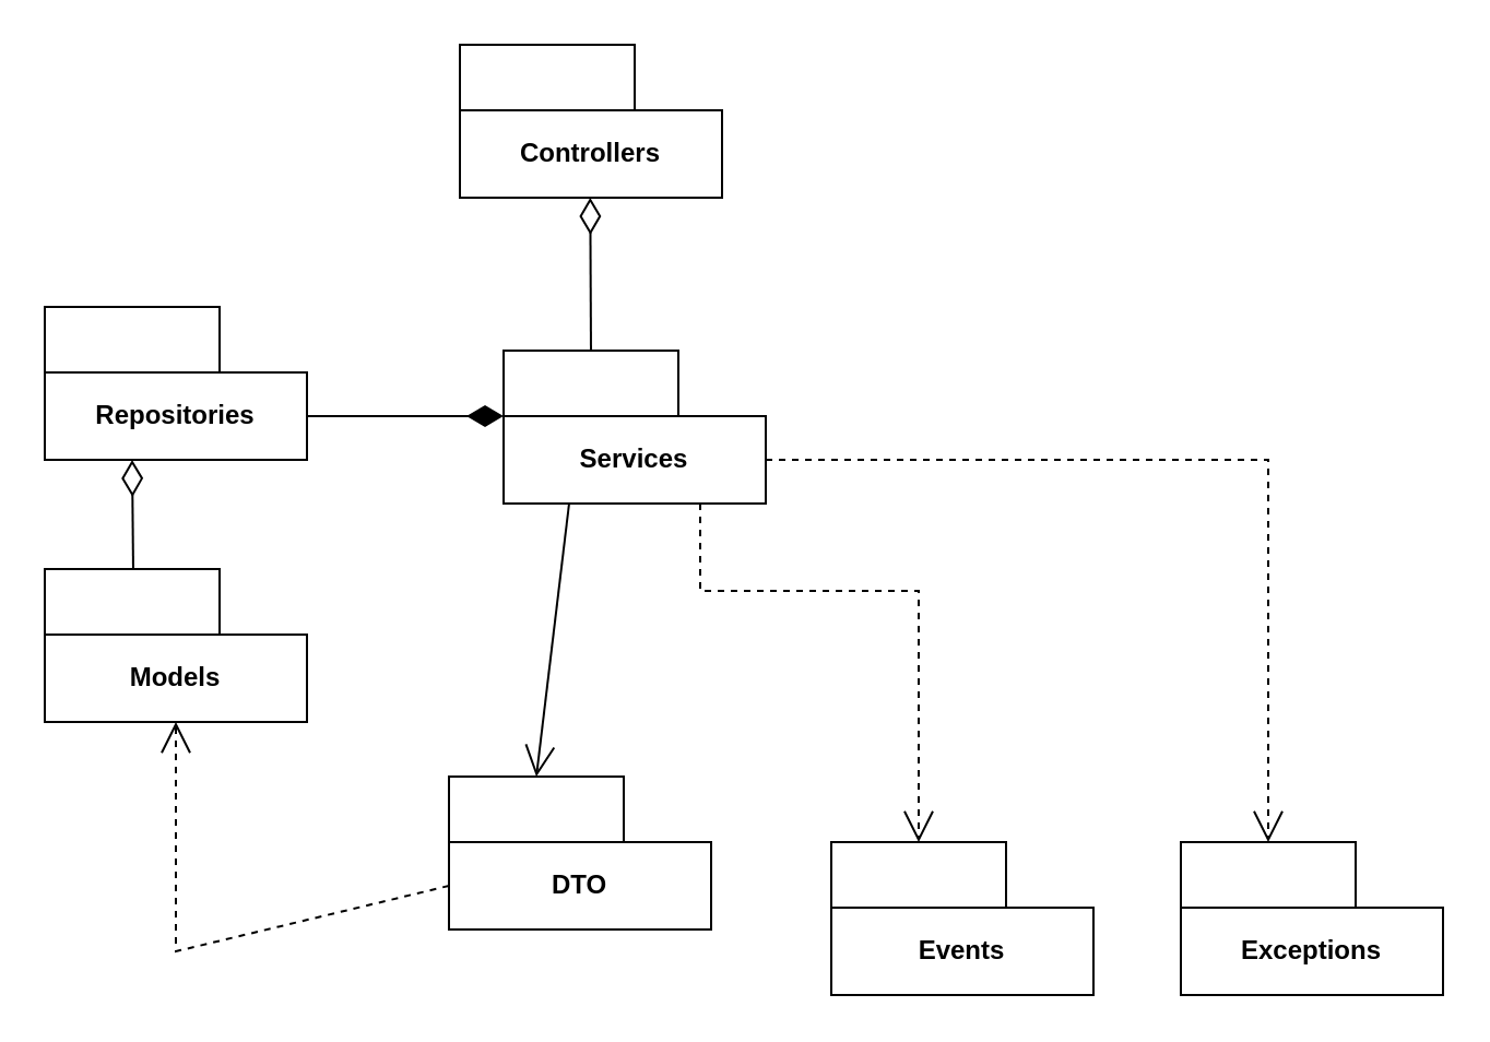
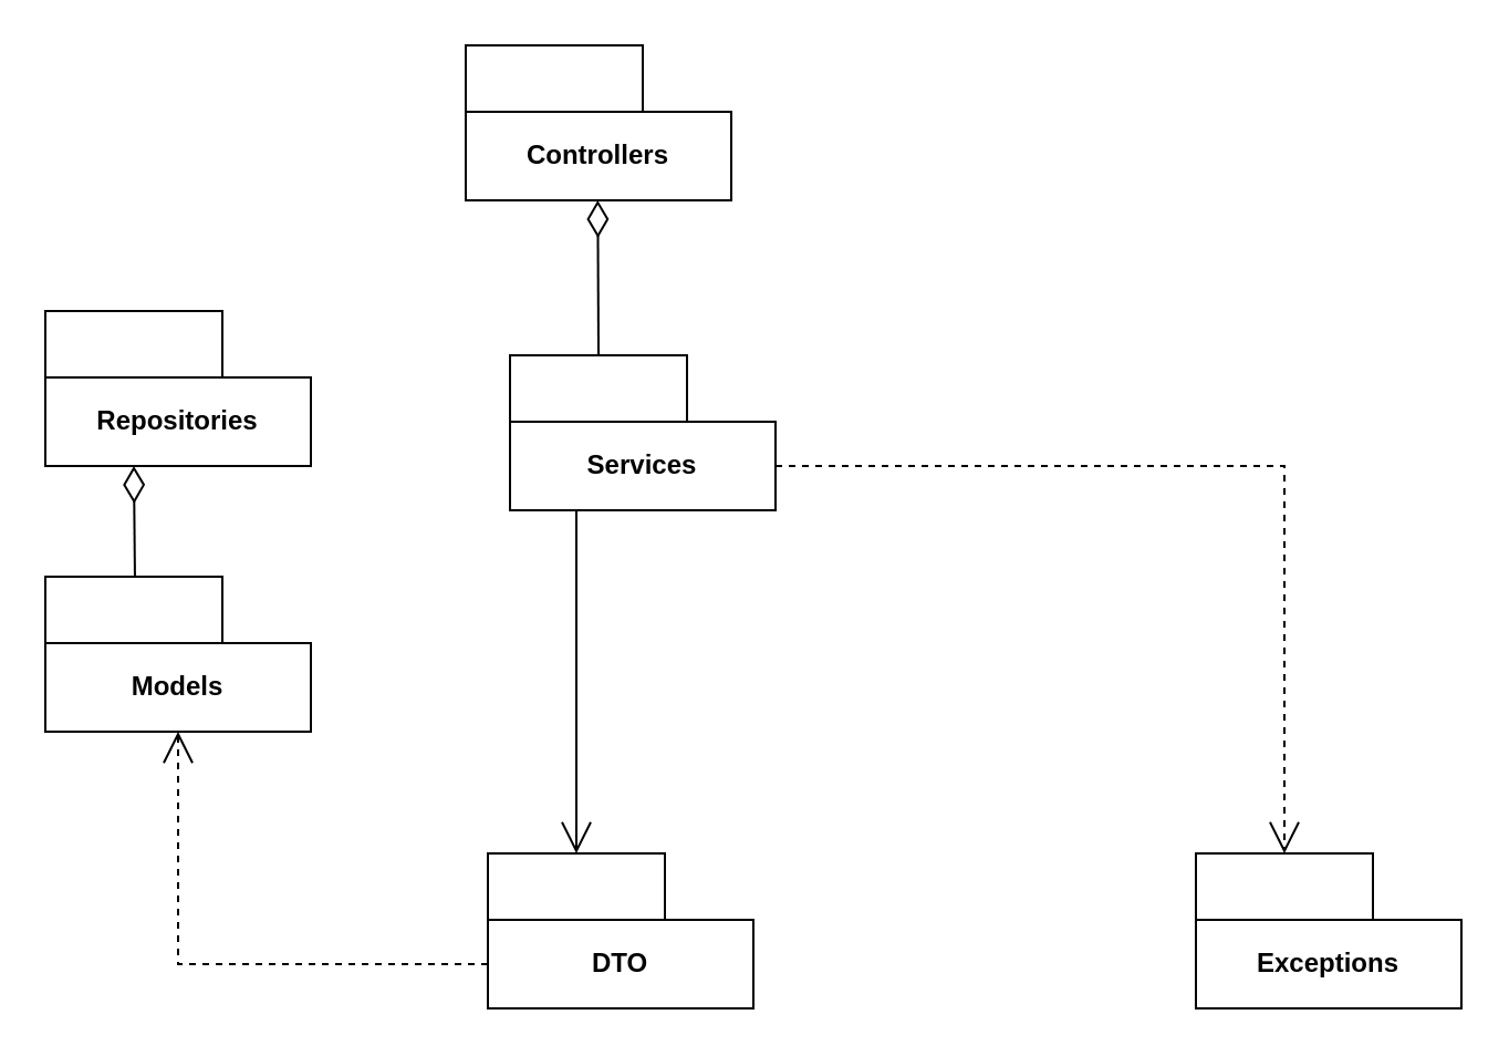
- <mxCell id="9" value="" style="endArrow=none;html=1;endSize=12;startArrow=diamondThin;startSize=14;startFill=1;align=left;verticalAlign=bottom;rounded=0;exitX=0;exitY=0;exitDx=0;exitDy=30;exitPerimeter=0;entryX=0;entryY=0;entryDx=120;entryDy=50;entryPerimeter=0;endFill=0;" edge="1" parent="1" source="8" target="4"><mxGeometry x="-0.628" y="20" relative="1" as="geometry"><mxPoint x="170" y="270" as="sourcePoint" /><mxPoint x="170" y="360" as="targetPoint" /><mxPoint as="offset" /></mxGeometry></mxCell>
- <mxCell id="11" value="" style="endArrow=open;endSize=12;dashed=1;html=1;rounded=0;exitX=0.75;exitY=1;exitDx=0;exitDy=0;exitPerimeter=0;entryX=0;entryY=0;entryDx=40;entryDy=0;entryPerimeter=0;edgeStyle=orthogonalEdgeStyle;" edge="1" parent="1" source="8" target="5"><mxGeometry width="160" relative="1" as="geometry"><mxPoint x="440" y="260" as="sourcePoint" /><mxPoint x="300" y="380" as="targetPoint" /><Array as="points"><mxPoint x="320" y="270" /><mxPoint x="420" y="270" /></Array></mxGeometry></mxCell>
- <mxCell id="3" value="DTO" style="shape=folder;fontStyle=1;tabWidth=80;tabHeight=30;tabPosition=left;html=1;boundedLbl=1;whiteSpace=wrap;" vertex="1" parent="1"><mxGeometry x="205" y="355" width="120" height="70" as="geometry" /></mxCell>
+ <mxCell id="3" value="DTO" style="shape=folder;fontStyle=1;tabWidth=80;tabHeight=30;tabPosition=left;html=1;boundedLbl=1;whiteSpace=wrap;" vertex="1" parent="1"><mxGeometry x="220" y="385" width="120" height="70" as="geometry" /></mxCell>
- <mxCell id="5" value="Events" style="shape=folder;fontStyle=1;tabWidth=80;tabHeight=30;tabPosition=left;html=1;boundedLbl=1;whiteSpace=wrap;" vertex="1" parent="1"><mxGeometry x="380" y="385" width="120" height="70" as="geometry" /></mxCell>
